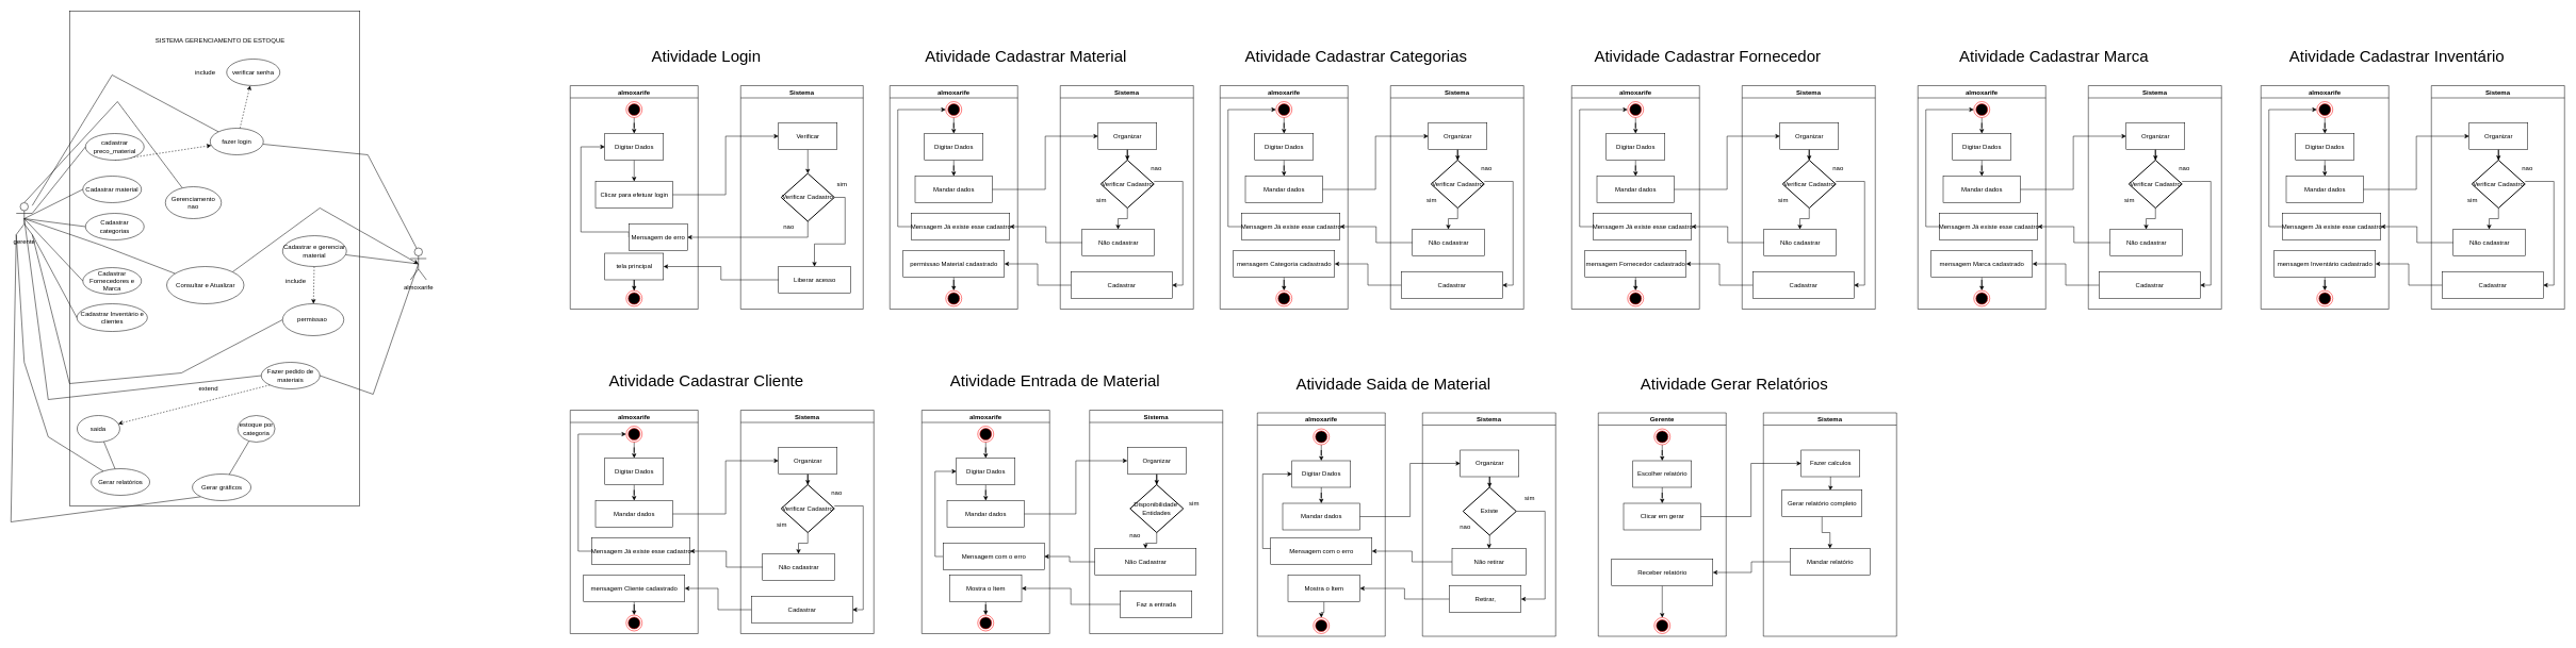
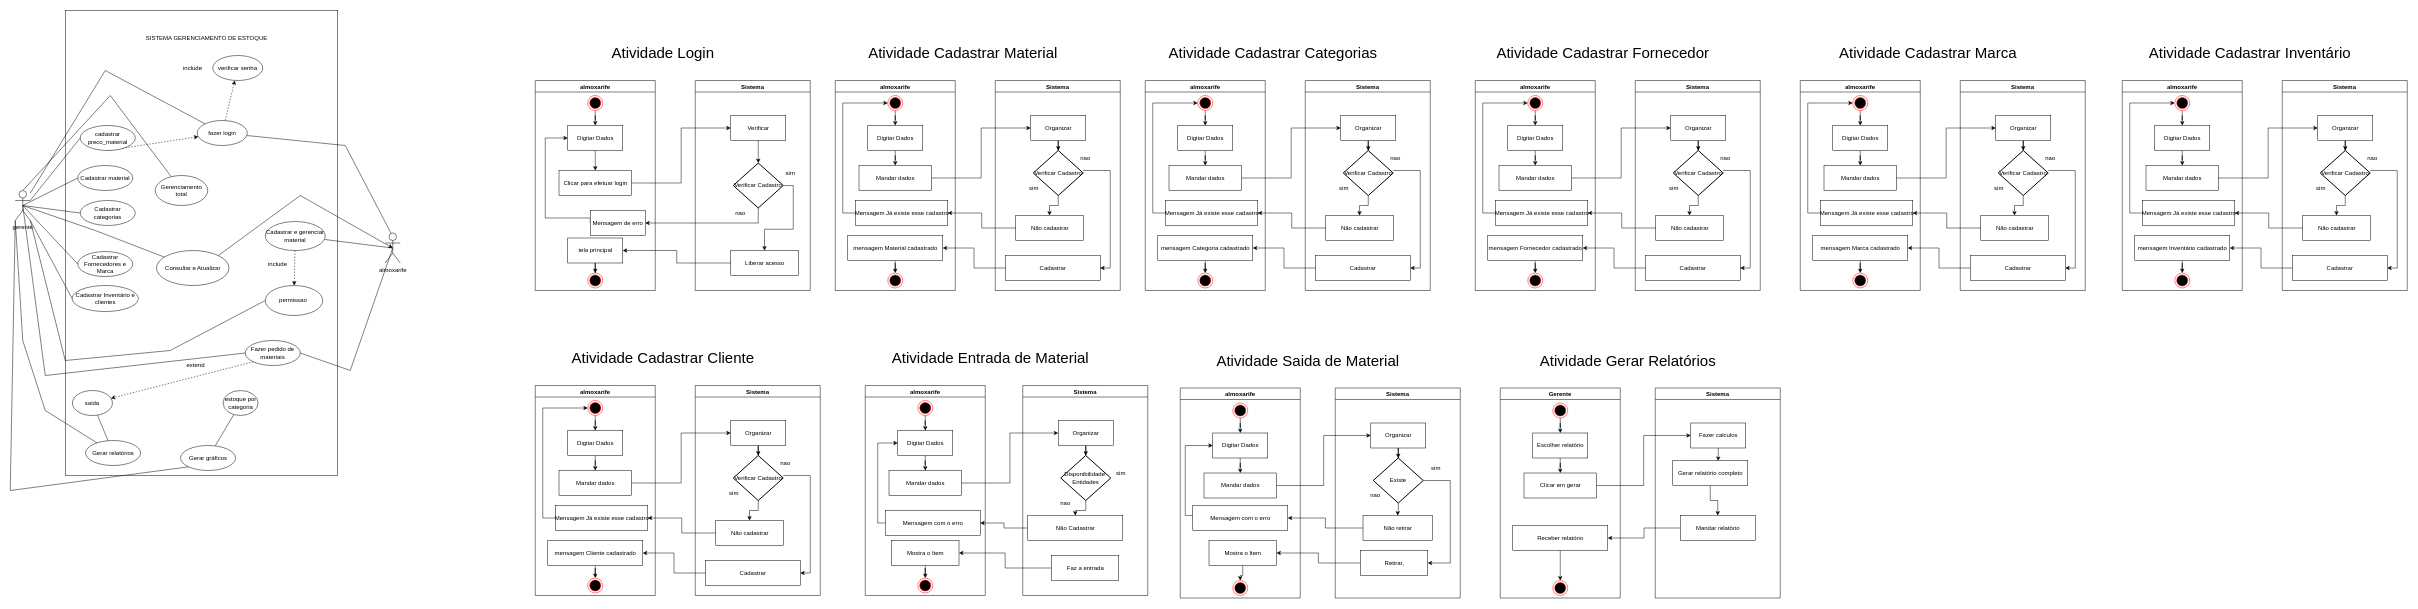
- <mxCell id="47" value="Gerenciamento nao" style="ellipse;whiteSpace=wrap;html=1;" parent="1" vertex="1"><mxGeometry x="310" y="350" width="105" height="60" as="geometry" /></mxCell>
+ <mxCell id="47" value="Gerenciamento total" style="ellipse;whiteSpace=wrap;html=1;" parent="1" vertex="1"><mxGeometry x="310" y="350" width="105" height="60" as="geometry" /></mxCell>
- <mxCell id="77" value="permissao Material cadastrado" style="html=1;" parent="71" vertex="1"><mxGeometry x="25" y="310" width="190" height="50" as="geometry" /></mxCell>
+ <mxCell id="77" value="mensagem Material cadastrado" style="html=1;" parent="71" vertex="1"><mxGeometry x="25" y="310" width="190" height="50" as="geometry" /></mxCell>
